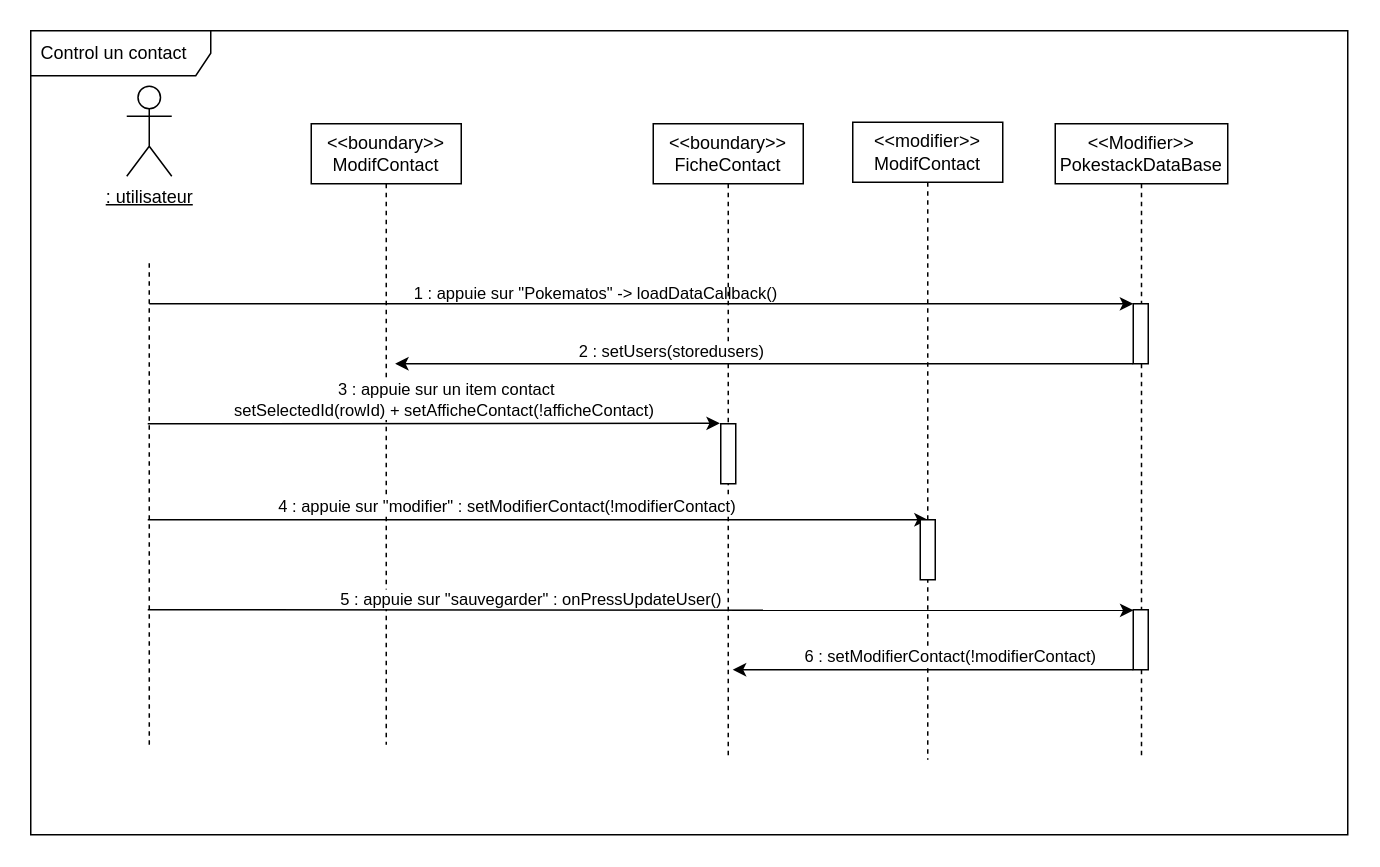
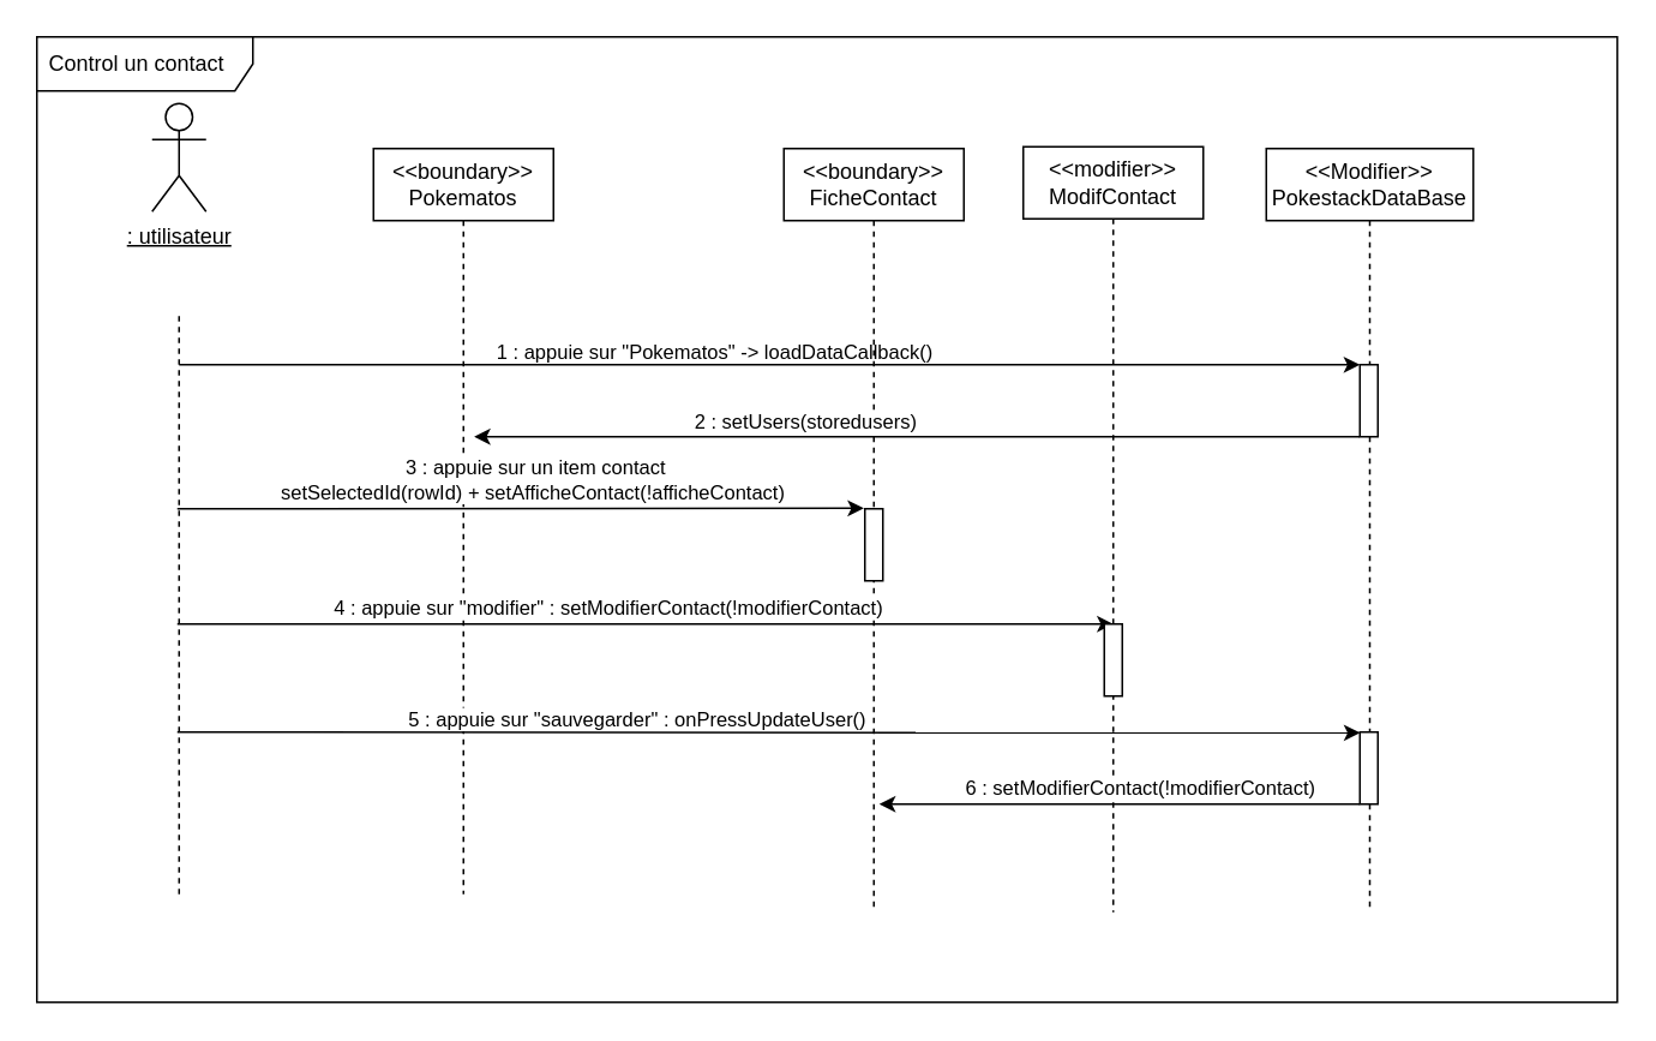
- <mxCell id="4" value="&amp;lt;&amp;lt;boundary&amp;gt;&amp;gt;&lt;br&gt;ModifContact" style="shape=umlLifeline;perimeter=lifelinePerimeter;whiteSpace=wrap;html=1;container=1;collapsible=0;recursiveResize=0;outlineConnect=0;" parent="1" vertex="1"><mxGeometry x="207" y="82" width="100" height="414" as="geometry" /></mxCell>
+ <mxCell id="4" value="&amp;lt;&amp;lt;boundary&amp;gt;&amp;gt;&lt;br&gt;Pokematos" style="shape=umlLifeline;perimeter=lifelinePerimeter;whiteSpace=wrap;html=1;container=1;collapsible=0;recursiveResize=0;outlineConnect=0;" parent="1" vertex="1"><mxGeometry x="207" y="82" width="100" height="414" as="geometry" /></mxCell>
